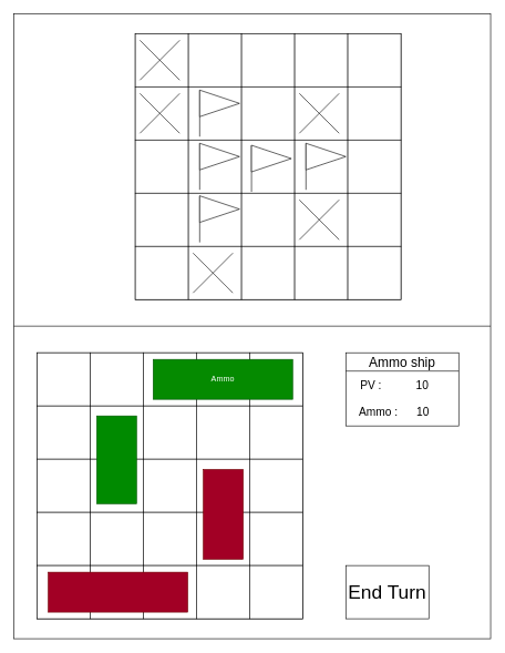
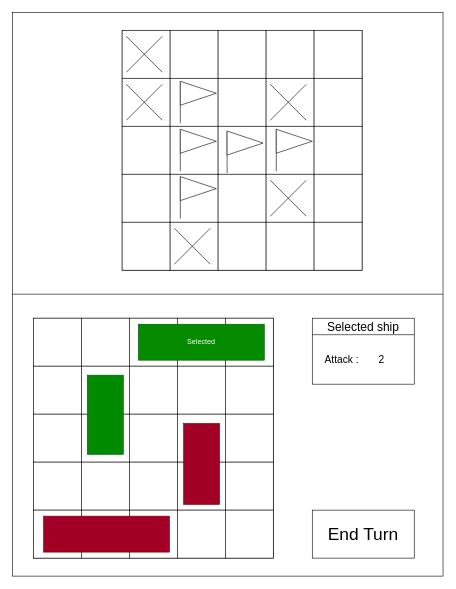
- <mxCell id="97" value="&lt;font style=&quot;font-size: 20px&quot;&gt;Ammo ship&lt;/font&gt;" style="text;html=1;strokeColor=none;fillColor=none;align=center;verticalAlign=middle;whiteSpace=wrap;rounded=0;shadow=0;glass=0;" vertex="1" parent="1"><mxGeometry x="510" y="534" width="190" height="20" as="geometry" /></mxCell>
+ <mxCell id="97" value="&lt;font style=&quot;font-size: 20px&quot;&gt;Selected ship&lt;/font&gt;" style="text;html=1;strokeColor=none;fillColor=none;align=center;verticalAlign=middle;whiteSpace=wrap;rounded=0;shadow=0;glass=0;" vertex="1" parent="1"><mxGeometry x="510" y="534" width="190" height="20" as="geometry" /></mxCell>
- <mxCell id="90" value="Ammo" style="rounded=0;whiteSpace=wrap;html=1;fillColor=#058A00;strokeColor=#005700;shadow=0;glass=0;fontColor=#ffffff;" vertex="1" parent="1"><mxGeometry x="230" y="540" width="210" height="60" as="geometry" /></mxCell>
+ <mxCell id="90" value="Selected" style="rounded=0;whiteSpace=wrap;html=1;fillColor=#058A00;strokeColor=#005700;shadow=0;glass=0;fontColor=#ffffff;" vertex="1" parent="1"><mxGeometry x="230" y="540" width="210" height="60" as="geometry" /></mxCell>
- <mxCell id="94" value="&lt;font style=&quot;font-size: 17px&quot;&gt;PV :&amp;nbsp; &amp;nbsp; &amp;nbsp; &amp;nbsp; &amp;nbsp; &amp;nbsp;10&lt;/font&gt;" style="text;html=1;strokeColor=none;fillColor=none;align=left;verticalAlign=middle;whiteSpace=wrap;rounded=0;shadow=0;glass=0;" vertex="1" parent="1"><mxGeometry x="540" y="570" width="150" height="20" as="geometry" /></mxCell>
+ <mxCell id="95" value="&lt;font style=&quot;font-size: 17px&quot;&gt;Attack :&amp;nbsp; &amp;nbsp; &amp;nbsp; &amp;nbsp;2&amp;nbsp;&lt;/font&gt;" style="text;html=1;strokeColor=none;fillColor=none;align=left;verticalAlign=middle;whiteSpace=wrap;rounded=0;shadow=0;glass=0;" vertex="1" parent="1"><mxGeometry x="539" y="590" width="150" height="20" as="geometry" /></mxCell>
- <mxCell id="96" value="&lt;font style=&quot;font-size: 17px&quot;&gt;Ammo :&amp;nbsp; &amp;nbsp; &amp;nbsp; 10&lt;/font&gt;" style="text;html=1;strokeColor=none;fillColor=none;align=left;verticalAlign=middle;whiteSpace=wrap;rounded=0;shadow=0;glass=0;" vertex="1" parent="1"><mxGeometry x="538" y="610" width="150" height="20" as="geometry" /></mxCell>
- <mxCell id="92" value="&lt;font style=&quot;font-size: 29px&quot;&gt;End Turn&lt;/font&gt;" style="rounded=0;whiteSpace=wrap;html=1;" vertex="1" parent="1"><mxGeometry x="520" y="850" width="125" height="80" as="geometry" /></mxCell>
+ <mxCell id="92" value="&lt;font style=&quot;font-size: 29px&quot;&gt;End Turn&lt;/font&gt;" style="rounded=0;whiteSpace=wrap;html=1;" vertex="1" parent="1"><mxGeometry x="520" y="850" width="170" height="80" as="geometry" /></mxCell>
